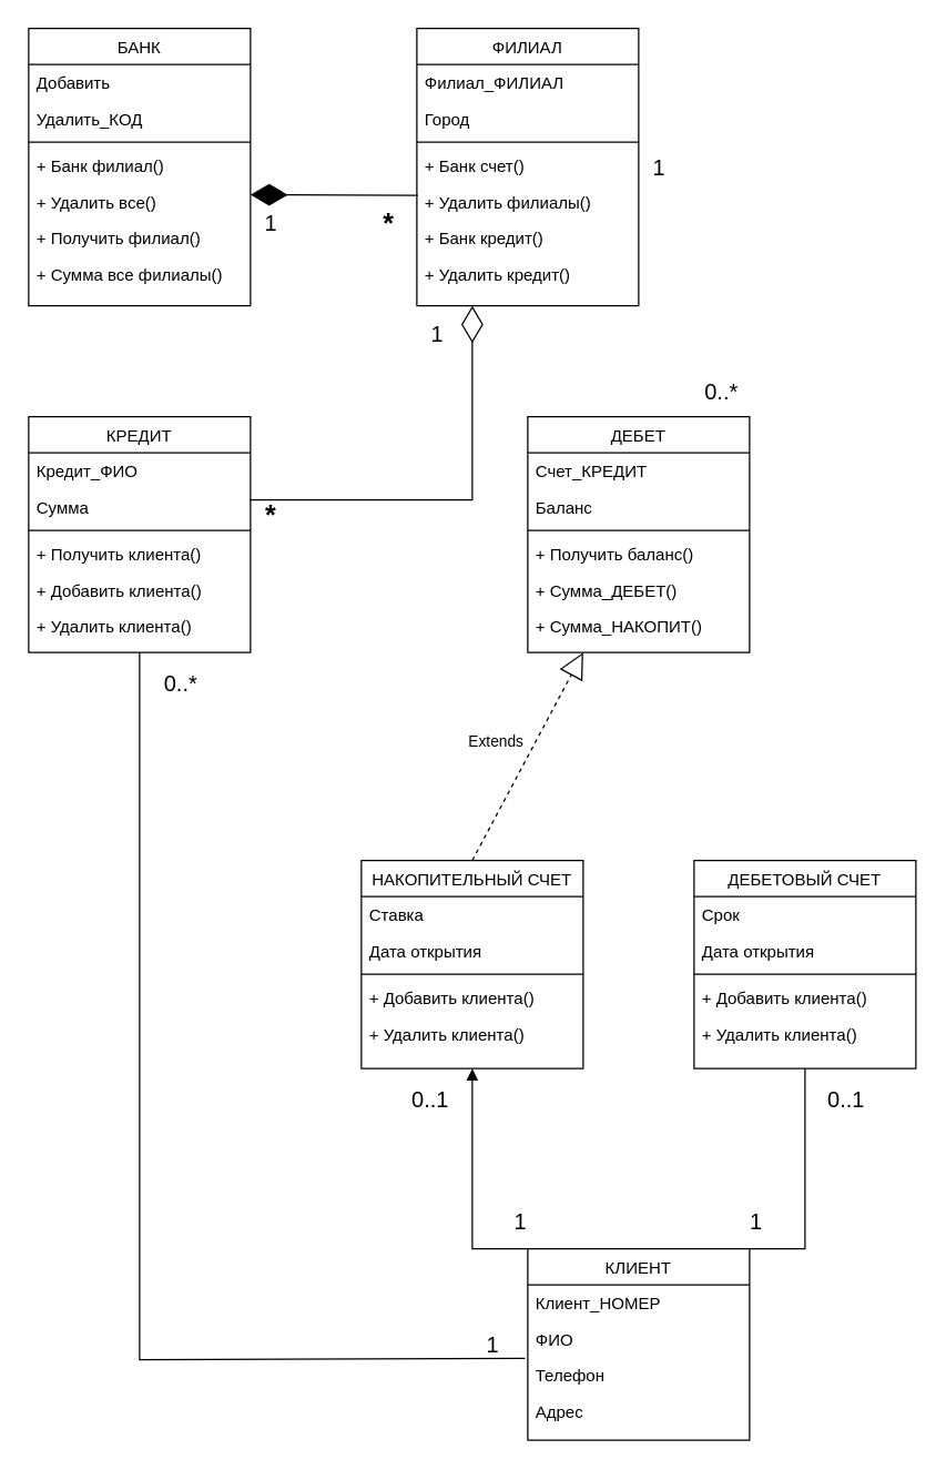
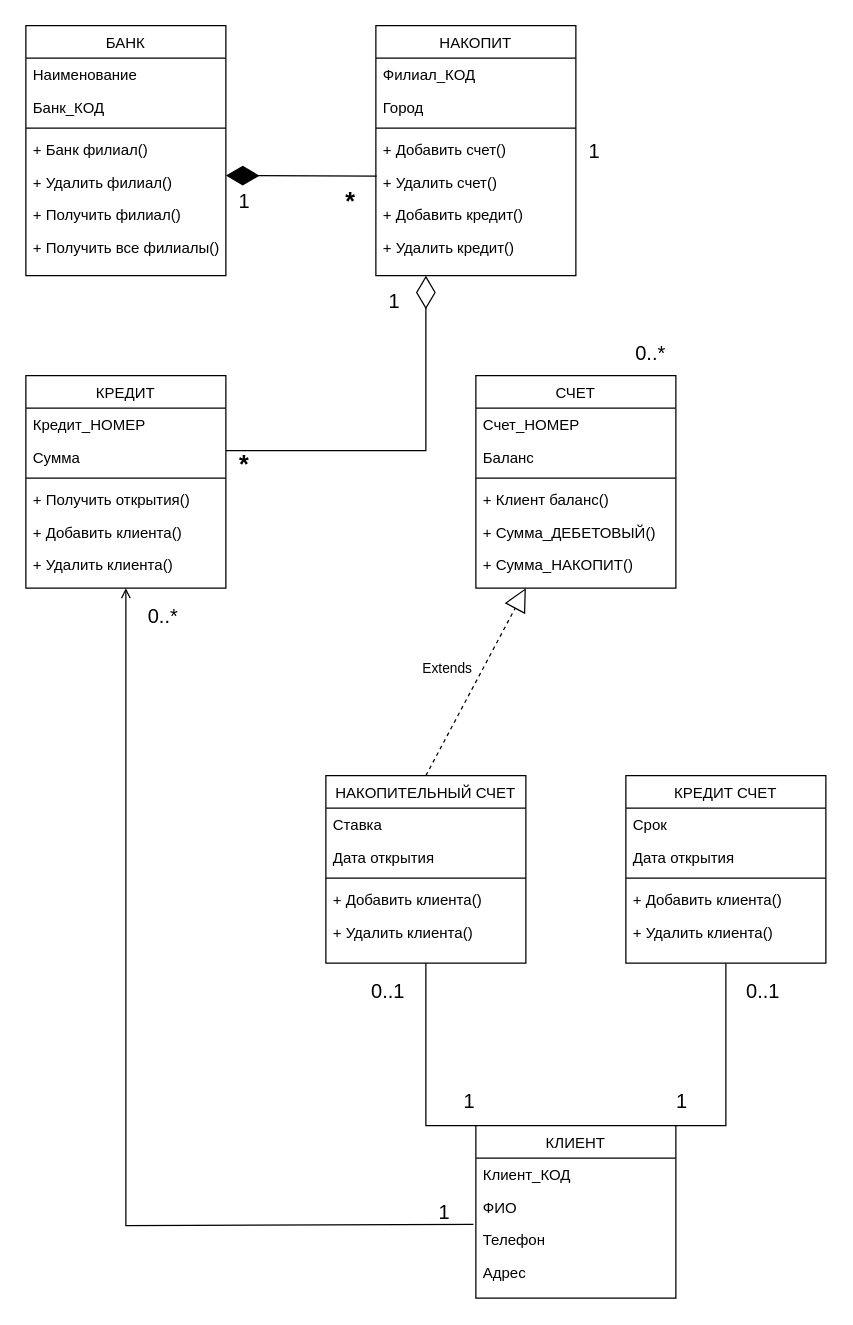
- <mxCell id="41" value="ФИЛИАЛ" style="swimlane;fontStyle=0;align=center;verticalAlign=top;childLayout=stackLayout;horizontal=1;startSize=26;horizontalStack=0;resizeParent=1;resizeLast=0;collapsible=1;marginBottom=0;rounded=0;shadow=0;strokeWidth=1;" parent="1" vertex="1"><mxGeometry x="300" y="20" width="160" height="200" as="geometry"><mxRectangle x="230" y="140" width="160" height="26" as="alternateBounds" /></mxGeometry></mxCell>
+ <mxCell id="41" value="НАКОПИТ" style="swimlane;fontStyle=0;align=center;verticalAlign=top;childLayout=stackLayout;horizontal=1;startSize=26;horizontalStack=0;resizeParent=1;resizeLast=0;collapsible=1;marginBottom=0;rounded=0;shadow=0;strokeWidth=1;" parent="1" vertex="1"><mxGeometry x="300" y="20" width="160" height="200" as="geometry"><mxRectangle x="230" y="140" width="160" height="26" as="alternateBounds" /></mxGeometry></mxCell>
- <mxCell id="3" value="Добавить" style="text;align=left;verticalAlign=top;spacingLeft=4;spacingRight=4;overflow=hidden;rotatable=0;points=[[0,0.5],[1,0.5]];portConstraint=eastwest;" parent="2" vertex="1"><mxGeometry y="26" width="160" height="26" as="geometry" /></mxCell>
+ <mxCell id="3" value="Наименование" style="text;align=left;verticalAlign=top;spacingLeft=4;spacingRight=4;overflow=hidden;rotatable=0;points=[[0,0.5],[1,0.5]];portConstraint=eastwest;" parent="2" vertex="1"><mxGeometry y="26" width="160" height="26" as="geometry" /></mxCell>
- <mxCell id="42" value="Филиал_ФИЛИАЛ" style="text;align=left;verticalAlign=top;spacingLeft=4;spacingRight=4;overflow=hidden;rotatable=0;points=[[0,0.5],[1,0.5]];portConstraint=eastwest;" parent="41" vertex="1"><mxGeometry y="26" width="160" height="26" as="geometry" /></mxCell>
+ <mxCell id="42" value="Филиал_КОД" style="text;align=left;verticalAlign=top;spacingLeft=4;spacingRight=4;overflow=hidden;rotatable=0;points=[[0,0.5],[1,0.5]];portConstraint=eastwest;" parent="41" vertex="1"><mxGeometry y="26" width="160" height="26" as="geometry" /></mxCell>
- <mxCell id="4" value="Удалить_КОД" style="text;align=left;verticalAlign=top;spacingLeft=4;spacingRight=4;overflow=hidden;rotatable=0;points=[[0,0.5],[1,0.5]];portConstraint=eastwest;rounded=0;shadow=0;html=0;" parent="2" vertex="1"><mxGeometry y="52" width="160" height="26" as="geometry" /></mxCell>
+ <mxCell id="4" value="Банк_КОД" style="text;align=left;verticalAlign=top;spacingLeft=4;spacingRight=4;overflow=hidden;rotatable=0;points=[[0,0.5],[1,0.5]];portConstraint=eastwest;rounded=0;shadow=0;html=0;" parent="2" vertex="1"><mxGeometry y="52" width="160" height="26" as="geometry" /></mxCell>
- <mxCell id="45" value="+ Банк счет()" style="text;align=left;verticalAlign=top;spacingLeft=4;spacingRight=4;overflow=hidden;rotatable=0;points=[[0,0.5],[1,0.5]];portConstraint=eastwest;" parent="41" vertex="1"><mxGeometry y="86" width="160" height="26" as="geometry" /></mxCell>
+ <mxCell id="45" value="+ Добавить счет()" style="text;align=left;verticalAlign=top;spacingLeft=4;spacingRight=4;overflow=hidden;rotatable=0;points=[[0,0.5],[1,0.5]];portConstraint=eastwest;" parent="41" vertex="1"><mxGeometry y="86" width="160" height="26" as="geometry" /></mxCell>
- <mxCell id="7" value="+ Удалить все()" style="text;align=left;verticalAlign=top;spacingLeft=4;spacingRight=4;overflow=hidden;rotatable=0;points=[[0,0.5],[1,0.5]];portConstraint=eastwest;" parent="2" vertex="1"><mxGeometry y="112" width="160" height="26" as="geometry" /></mxCell>
+ <mxCell id="7" value="+ Удалить филиал()" style="text;align=left;verticalAlign=top;spacingLeft=4;spacingRight=4;overflow=hidden;rotatable=0;points=[[0,0.5],[1,0.5]];portConstraint=eastwest;" parent="2" vertex="1"><mxGeometry y="112" width="160" height="26" as="geometry" /></mxCell>
- <mxCell id="46" value="+ Удалить филиалы()" style="text;align=left;verticalAlign=top;spacingLeft=4;spacingRight=4;overflow=hidden;rotatable=0;points=[[0,0.5],[1,0.5]];portConstraint=eastwest;" parent="41" vertex="1"><mxGeometry y="112" width="160" height="26" as="geometry" /></mxCell>
+ <mxCell id="46" value="+ Удалить счет()" style="text;align=left;verticalAlign=top;spacingLeft=4;spacingRight=4;overflow=hidden;rotatable=0;points=[[0,0.5],[1,0.5]];portConstraint=eastwest;" parent="41" vertex="1"><mxGeometry y="112" width="160" height="26" as="geometry" /></mxCell>
- <mxCell id="47" value="+ Банк кредит()" style="text;align=left;verticalAlign=top;spacingLeft=4;spacingRight=4;overflow=hidden;rotatable=0;points=[[0,0.5],[1,0.5]];portConstraint=eastwest;" parent="41" vertex="1"><mxGeometry y="138" width="160" height="26" as="geometry" /></mxCell>
+ <mxCell id="47" value="+ Добавить кредит()" style="text;align=left;verticalAlign=top;spacingLeft=4;spacingRight=4;overflow=hidden;rotatable=0;points=[[0,0.5],[1,0.5]];portConstraint=eastwest;" parent="41" vertex="1"><mxGeometry y="138" width="160" height="26" as="geometry" /></mxCell>
- <mxCell id="9" value="+ Сумма все филиалы()" style="text;align=left;verticalAlign=top;spacingLeft=4;spacingRight=4;overflow=hidden;rotatable=0;points=[[0,0.5],[1,0.5]];portConstraint=eastwest;" parent="2" vertex="1"><mxGeometry y="164" width="160" height="26" as="geometry" /></mxCell>
+ <mxCell id="9" value="+ Получить все филиалы()" style="text;align=left;verticalAlign=top;spacingLeft=4;spacingRight=4;overflow=hidden;rotatable=0;points=[[0,0.5],[1,0.5]];portConstraint=eastwest;" parent="2" vertex="1"><mxGeometry y="164" width="160" height="26" as="geometry" /></mxCell>
- <mxCell id="17" value="ДЕБЕТ" style="swimlane;fontStyle=0;align=center;verticalAlign=top;childLayout=stackLayout;horizontal=1;startSize=26;horizontalStack=0;resizeParent=1;resizeLast=0;collapsible=1;marginBottom=0;rounded=0;shadow=0;strokeWidth=1;" parent="1" vertex="1"><mxGeometry x="380" y="300" width="160" height="170" as="geometry"><mxRectangle x="230" y="140" width="160" height="26" as="alternateBounds" /></mxGeometry></mxCell>
+ <mxCell id="17" value="СЧЕТ" style="swimlane;fontStyle=0;align=center;verticalAlign=top;childLayout=stackLayout;horizontal=1;startSize=26;horizontalStack=0;resizeParent=1;resizeLast=0;collapsible=1;marginBottom=0;rounded=0;shadow=0;strokeWidth=1;" parent="1" vertex="1"><mxGeometry x="380" y="300" width="160" height="170" as="geometry"><mxRectangle x="230" y="140" width="160" height="26" as="alternateBounds" /></mxGeometry></mxCell>
- <mxCell id="11" value="Кредит_ФИО" style="text;align=left;verticalAlign=top;spacingLeft=4;spacingRight=4;overflow=hidden;rotatable=0;points=[[0,0.5],[1,0.5]];portConstraint=eastwest;" parent="10" vertex="1"><mxGeometry y="26" width="160" height="26" as="geometry" /></mxCell>
+ <mxCell id="11" value="Кредит_НОМЕР" style="text;align=left;verticalAlign=top;spacingLeft=4;spacingRight=4;overflow=hidden;rotatable=0;points=[[0,0.5],[1,0.5]];portConstraint=eastwest;" parent="10" vertex="1"><mxGeometry y="26" width="160" height="26" as="geometry" /></mxCell>
- <mxCell id="18" value="Счет_КРЕДИТ" style="text;align=left;verticalAlign=top;spacingLeft=4;spacingRight=4;overflow=hidden;rotatable=0;points=[[0,0.5],[1,0.5]];portConstraint=eastwest;" parent="17" vertex="1"><mxGeometry y="26" width="160" height="26" as="geometry" /></mxCell>
+ <mxCell id="18" value="Счет_НОМЕР" style="text;align=left;verticalAlign=top;spacingLeft=4;spacingRight=4;overflow=hidden;rotatable=0;points=[[0,0.5],[1,0.5]];portConstraint=eastwest;" parent="17" vertex="1"><mxGeometry y="26" width="160" height="26" as="geometry" /></mxCell>
- <mxCell id="14" value="+ Получить клиента()" style="text;align=left;verticalAlign=top;spacingLeft=4;spacingRight=4;overflow=hidden;rotatable=0;points=[[0,0.5],[1,0.5]];portConstraint=eastwest;" parent="10" vertex="1"><mxGeometry y="86" width="160" height="26" as="geometry" /></mxCell>
+ <mxCell id="14" value="+ Получить открытия()" style="text;align=left;verticalAlign=top;spacingLeft=4;spacingRight=4;overflow=hidden;rotatable=0;points=[[0,0.5],[1,0.5]];portConstraint=eastwest;" parent="10" vertex="1"><mxGeometry y="86" width="160" height="26" as="geometry" /></mxCell>
- <mxCell id="21" value="+ Получить баланс()" style="text;align=left;verticalAlign=top;spacingLeft=4;spacingRight=4;overflow=hidden;rotatable=0;points=[[0,0.5],[1,0.5]];portConstraint=eastwest;" parent="17" vertex="1"><mxGeometry y="86" width="160" height="26" as="geometry" /></mxCell>
+ <mxCell id="21" value="+ Клиент баланс()" style="text;align=left;verticalAlign=top;spacingLeft=4;spacingRight=4;overflow=hidden;rotatable=0;points=[[0,0.5],[1,0.5]];portConstraint=eastwest;" parent="17" vertex="1"><mxGeometry y="86" width="160" height="26" as="geometry" /></mxCell>
- <mxCell id="22" value="+ Сумма_ДЕБЕТ()" style="text;align=left;verticalAlign=top;spacingLeft=4;spacingRight=4;overflow=hidden;rotatable=0;points=[[0,0.5],[1,0.5]];portConstraint=eastwest;" parent="17" vertex="1"><mxGeometry y="112" width="160" height="26" as="geometry" /></mxCell>
+ <mxCell id="22" value="+ Сумма_ДЕБЕТОВЫЙ()" style="text;align=left;verticalAlign=top;spacingLeft=4;spacingRight=4;overflow=hidden;rotatable=0;points=[[0,0.5],[1,0.5]];portConstraint=eastwest;" parent="17" vertex="1"><mxGeometry y="112" width="160" height="26" as="geometry" /></mxCell>
- <mxCell id="64" value="" style="endArrow=none;html=1;rounded=0;fontSize=16;entryX=0.5;entryY=1;entryDx=0;entryDy=0;exitX=-0.012;exitY=0.038;exitDx=0;exitDy=0;exitPerimeter=0;" edge="1" parent="1" source="39" target="10"><mxGeometry width="50" height="50" relative="1" as="geometry"><mxPoint x="70" y="800" as="sourcePoint" /><mxPoint x="120" y="750" as="targetPoint" /><Array as="points"><mxPoint x="100" y="980" /></Array></mxGeometry></mxCell>
+ <mxCell id="64" value="" style="endArrow=open;html=1;rounded=0;fontSize=16;entryX=0.5;entryY=1;entryDx=0;entryDy=0;exitX=-0.012;exitY=0.038;exitDx=0;exitDy=0;exitPerimeter=0;" edge="1" parent="1" source="39" target="10"><mxGeometry width="50" height="50" relative="1" as="geometry"><mxPoint x="70" y="800" as="sourcePoint" /><mxPoint x="120" y="750" as="targetPoint" /><Array as="points"><mxPoint x="100" y="980" /></Array></mxGeometry></mxCell>
- <mxCell id="24" value="ДЕБЕТОВЫЙ СЧЕТ" style="swimlane;fontStyle=0;align=center;verticalAlign=top;childLayout=stackLayout;horizontal=1;startSize=26;horizontalStack=0;resizeParent=1;resizeLast=0;collapsible=1;marginBottom=0;rounded=0;shadow=0;strokeWidth=1;" parent="1" vertex="1"><mxGeometry x="500" y="620" width="160" height="150" as="geometry"><mxRectangle x="230" y="140" width="160" height="26" as="alternateBounds" /></mxGeometry></mxCell>
+ <mxCell id="24" value="КРЕДИТ СЧЕТ" style="swimlane;fontStyle=0;align=center;verticalAlign=top;childLayout=stackLayout;horizontal=1;startSize=26;horizontalStack=0;resizeParent=1;resizeLast=0;collapsible=1;marginBottom=0;rounded=0;shadow=0;strokeWidth=1;" parent="1" vertex="1"><mxGeometry x="500" y="620" width="160" height="150" as="geometry"><mxRectangle x="230" y="140" width="160" height="26" as="alternateBounds" /></mxGeometry></mxCell>
- <mxCell id="65" value="" style="endArrow=block;html=1;rounded=0;fontSize=16;entryX=0.5;entryY=1;entryDx=0;entryDy=0;exitX=0;exitY=0;exitDx=0;exitDy=0;" edge="1" parent="1" source="36" target="30"><mxGeometry width="50" height="50" relative="1" as="geometry"><mxPoint x="320" y="900" as="sourcePoint" /><mxPoint x="370" y="850" as="targetPoint" /><Array as="points"><mxPoint x="340" y="900" /></Array></mxGeometry></mxCell>
+ <mxCell id="65" value="" style="endArrow=none;html=1;rounded=0;fontSize=16;entryX=0.5;entryY=1;entryDx=0;entryDy=0;exitX=0;exitY=0;exitDx=0;exitDy=0;" edge="1" parent="1" source="36" target="30"><mxGeometry width="50" height="50" relative="1" as="geometry"><mxPoint x="320" y="900" as="sourcePoint" /><mxPoint x="370" y="850" as="targetPoint" /><Array as="points"><mxPoint x="340" y="900" /></Array></mxGeometry></mxCell>
- <mxCell id="37" value="Клиент_НОМЕР" style="text;align=left;verticalAlign=top;spacingLeft=4;spacingRight=4;overflow=hidden;rotatable=0;points=[[0,0.5],[1,0.5]];portConstraint=eastwest;" parent="36" vertex="1"><mxGeometry y="26" width="160" height="26" as="geometry" /></mxCell>
+ <mxCell id="37" value="Клиент_КОД" style="text;align=left;verticalAlign=top;spacingLeft=4;spacingRight=4;overflow=hidden;rotatable=0;points=[[0,0.5],[1,0.5]];portConstraint=eastwest;" parent="36" vertex="1"><mxGeometry y="26" width="160" height="26" as="geometry" /></mxCell>
